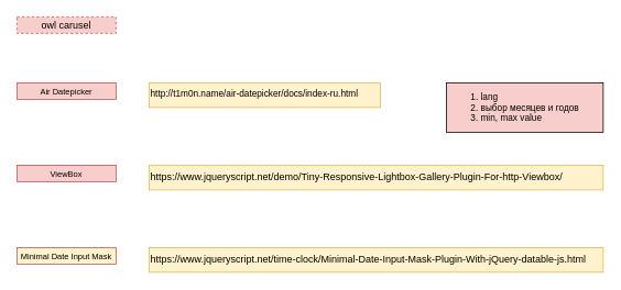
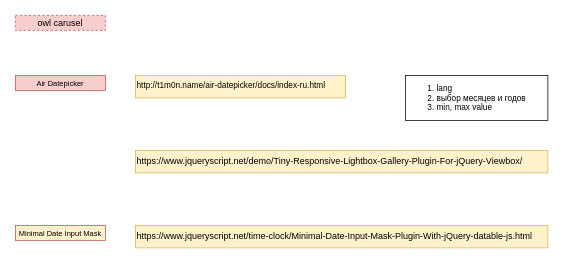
- <mxCell id="4" value="&lt;ol&gt;&lt;li&gt;lang&lt;/li&gt;&lt;li&gt;выбор месяцев и годов&lt;/li&gt;&lt;li&gt;min, max value&lt;/li&gt;&lt;/ol&gt;" style="rounded=0;whiteSpace=wrap;html=1;fontSize=11;align=left;fillColor=#f8cecc;" parent="1" vertex="1"><mxGeometry x="540" y="100" width="190" height="60" as="geometry" /></mxCell>
+ <mxCell id="4" value="&lt;ol&gt;&lt;li&gt;lang&lt;/li&gt;&lt;li&gt;выбор месяцев и годов&lt;/li&gt;&lt;li&gt;min, max value&lt;/li&gt;&lt;/ol&gt;" style="rounded=0;whiteSpace=wrap;html=1;fontSize=11;align=left;" parent="1" vertex="1"><mxGeometry x="540" y="100" width="190" height="60" as="geometry" /></mxCell>
- <mxCell id="7" value="&lt;font style=&quot;font-size: 10px&quot;&gt;ViewBox&lt;/font&gt;" style="rounded=0;whiteSpace=wrap;html=1;fillColor=#f8cecc;strokeColor=#b85450;" vertex="1" parent="1"><mxGeometry x="20" y="200" width="120" height="20" as="geometry" /></mxCell>
- <mxCell id="5" value="https://www.jqueryscript.net/demo/Tiny-Responsive-Lightbox-Gallery-Plugin-For-http-Viewbox/" style="text;whiteSpace=wrap;html=1;fillColor=#fff2cc;strokeColor=#d6b656;" parent="1" vertex="1"><mxGeometry x="180" y="200" width="550" height="30" as="geometry" /></mxCell>
+ <mxCell id="5" value="https://www.jqueryscript.net/demo/Tiny-Responsive-Lightbox-Gallery-Plugin-For-jQuery-Viewbox/" style="text;whiteSpace=wrap;html=1;fillColor=#fff2cc;strokeColor=#d6b656;" parent="1" vertex="1"><mxGeometry x="180" y="200" width="550" height="30" as="geometry" /></mxCell>
